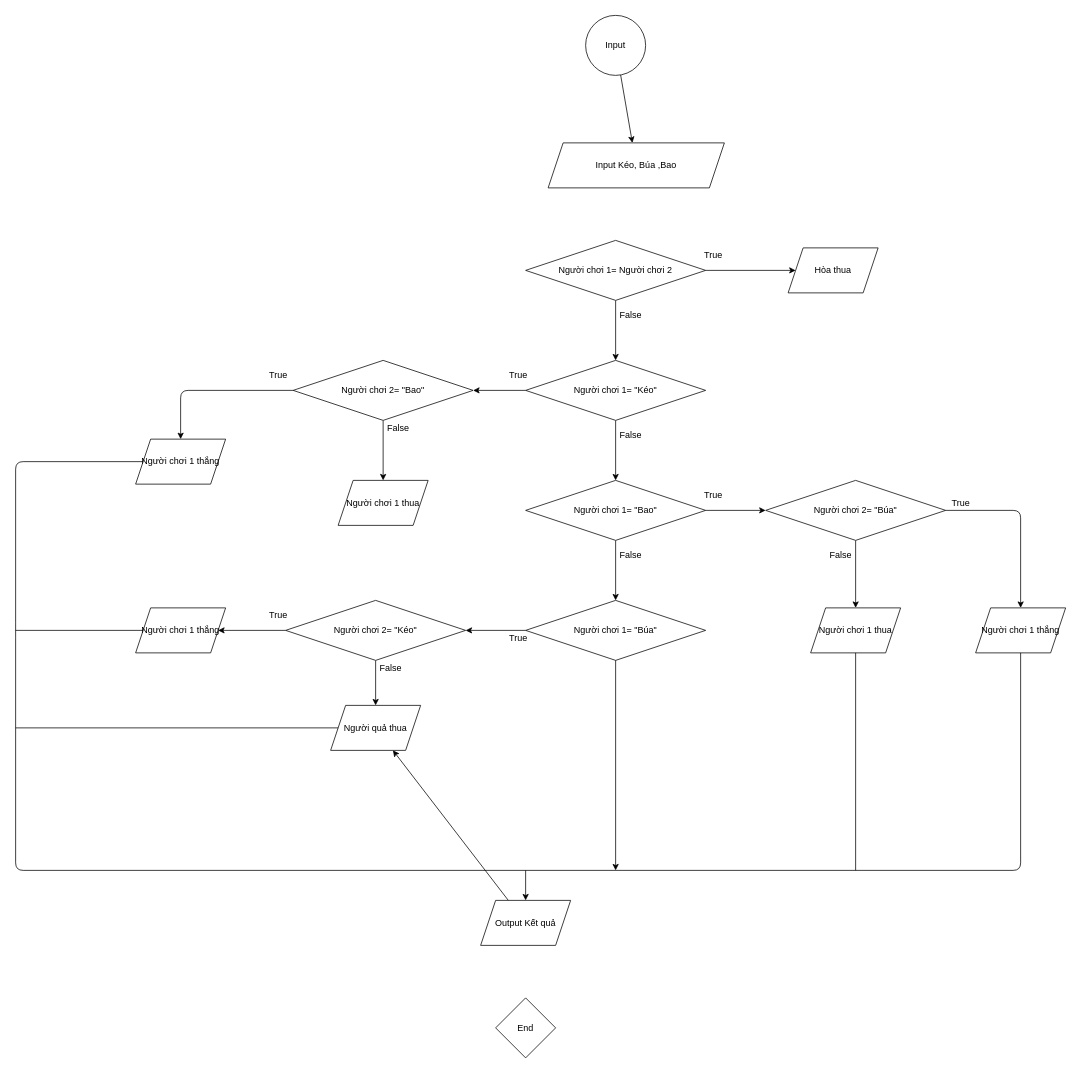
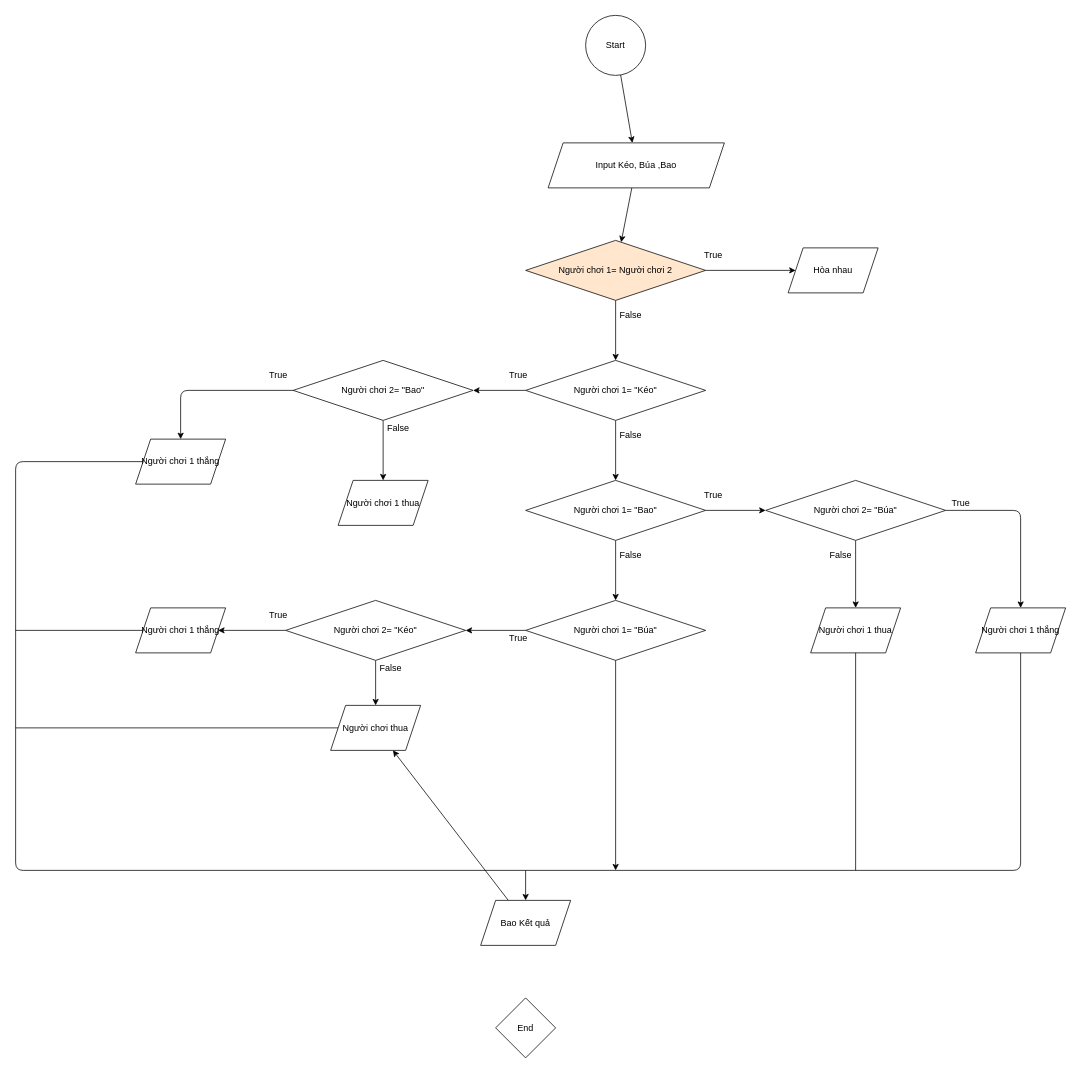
- <mxCell id="3" value="Input" style="ellipse;whiteSpace=wrap;html=1;aspect=fixed;" vertex="1" parent="1"><mxGeometry x="780" y="20" width="80" height="80" as="geometry" /></mxCell>
+ <mxCell id="3" value="Start" style="ellipse;whiteSpace=wrap;html=1;aspect=fixed;" vertex="1" parent="1"><mxGeometry x="780" y="20" width="80" height="80" as="geometry" /></mxCell>
+ <mxCell id="4" value="" style="edgeStyle=none;html=1;" edge="1" parent="1" source="5" target="8"><mxGeometry relative="1" as="geometry" /></mxCell>
- <mxCell id="8" value="Người chơi 1= Người chơi 2" style="rhombus;whiteSpace=wrap;html=1;" vertex="1" parent="1"><mxGeometry x="700" y="320" width="240" height="80" as="geometry" /></mxCell>
+ <mxCell id="8" value="Người chơi 1= Người chơi 2" style="rhombus;whiteSpace=wrap;html=1;fillColor=#ffe6cc;" vertex="1" parent="1"><mxGeometry x="700" y="320" width="240" height="80" as="geometry" /></mxCell>
- <mxCell id="9" value="Hòa thua" style="shape=parallelogram;perimeter=parallelogramPerimeter;whiteSpace=wrap;html=1;fixedSize=1;" vertex="1" parent="1"><mxGeometry x="1050" y="330" width="120" height="60" as="geometry" /></mxCell>
+ <mxCell id="9" value="Hòa nhau" style="shape=parallelogram;perimeter=parallelogramPerimeter;whiteSpace=wrap;html=1;fixedSize=1;" vertex="1" parent="1"><mxGeometry x="1050" y="330" width="120" height="60" as="geometry" /></mxCell>
- <mxCell id="44" value="Người quả thua" style="shape=parallelogram;perimeter=parallelogramPerimeter;whiteSpace=wrap;html=1;fixedSize=1;" vertex="1" parent="1"><mxGeometry x="440" y="940" width="120" height="60" as="geometry" /></mxCell>
+ <mxCell id="44" value="Người chơi thua" style="shape=parallelogram;perimeter=parallelogramPerimeter;whiteSpace=wrap;html=1;fixedSize=1;" vertex="1" parent="1"><mxGeometry x="440" y="940" width="120" height="60" as="geometry" /></mxCell>
- <mxCell id="53" value="Output Kết quả" style="shape=parallelogram;perimeter=parallelogramPerimeter;whiteSpace=wrap;html=1;fixedSize=1;" vertex="1" parent="1"><mxGeometry x="640" y="1200" width="120" height="60" as="geometry" /></mxCell>
+ <mxCell id="53" value="Bao Kết quả" style="shape=parallelogram;perimeter=parallelogramPerimeter;whiteSpace=wrap;html=1;fixedSize=1;" vertex="1" parent="1"><mxGeometry x="640" y="1200" width="120" height="60" as="geometry" /></mxCell>
